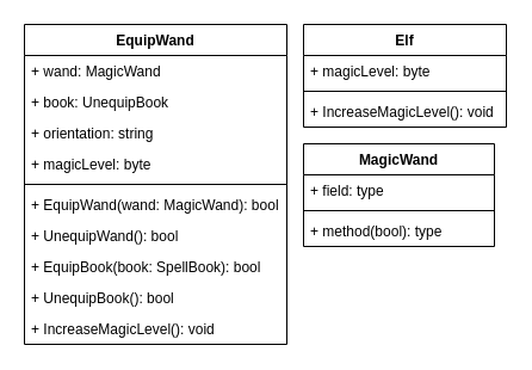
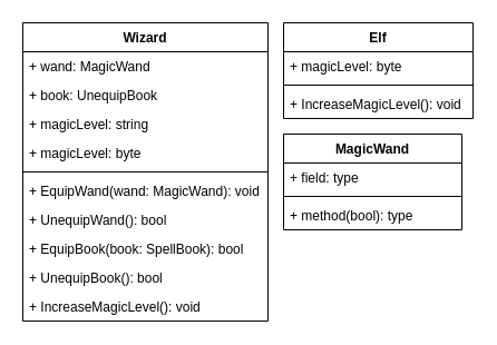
- <mxCell id="6" value="EquipWand" style="swimlane;fontStyle=1;align=center;verticalAlign=top;childLayout=stackLayout;horizontal=1;startSize=26;horizontalStack=0;resizeParent=1;resizeParentMax=0;resizeLast=0;collapsible=1;marginBottom=0;" parent="1" vertex="1"><mxGeometry x="20" y="20" width="220" height="268" as="geometry" /></mxCell>
+ <mxCell id="6" value="Wizard" style="swimlane;fontStyle=1;align=center;verticalAlign=top;childLayout=stackLayout;horizontal=1;startSize=26;horizontalStack=0;resizeParent=1;resizeParentMax=0;resizeLast=0;collapsible=1;marginBottom=0;" parent="1" vertex="1"><mxGeometry x="20" y="20" width="220" height="268" as="geometry" /></mxCell>
- <mxCell id="9" value="+ orientation: string" style="text;strokeColor=none;fillColor=none;align=left;verticalAlign=top;spacingLeft=4;spacingRight=4;overflow=hidden;rotatable=0;points=[[0,0.5],[1,0.5]];portConstraint=eastwest;" parent="6" vertex="1"><mxGeometry y="78" width="220" height="26" as="geometry" /></mxCell>
+ <mxCell id="9" value="+ magicLevel: string" style="text;strokeColor=none;fillColor=none;align=left;verticalAlign=top;spacingLeft=4;spacingRight=4;overflow=hidden;rotatable=0;points=[[0,0.5],[1,0.5]];portConstraint=eastwest;" parent="6" vertex="1"><mxGeometry y="78" width="220" height="26" as="geometry" /></mxCell>
- <mxCell id="12" value="+ EquipWand(wand: MagicWand): bool" style="text;strokeColor=none;fillColor=none;align=left;verticalAlign=top;spacingLeft=4;spacingRight=4;overflow=hidden;rotatable=0;points=[[0,0.5],[1,0.5]];portConstraint=eastwest;" parent="6" vertex="1"><mxGeometry y="138" width="220" height="26" as="geometry" /></mxCell>
+ <mxCell id="12" value="+ EquipWand(wand: MagicWand): void" style="text;strokeColor=none;fillColor=none;align=left;verticalAlign=top;spacingLeft=4;spacingRight=4;overflow=hidden;rotatable=0;points=[[0,0.5],[1,0.5]];portConstraint=eastwest;" parent="6" vertex="1"><mxGeometry y="138" width="220" height="26" as="geometry" /></mxCell>
